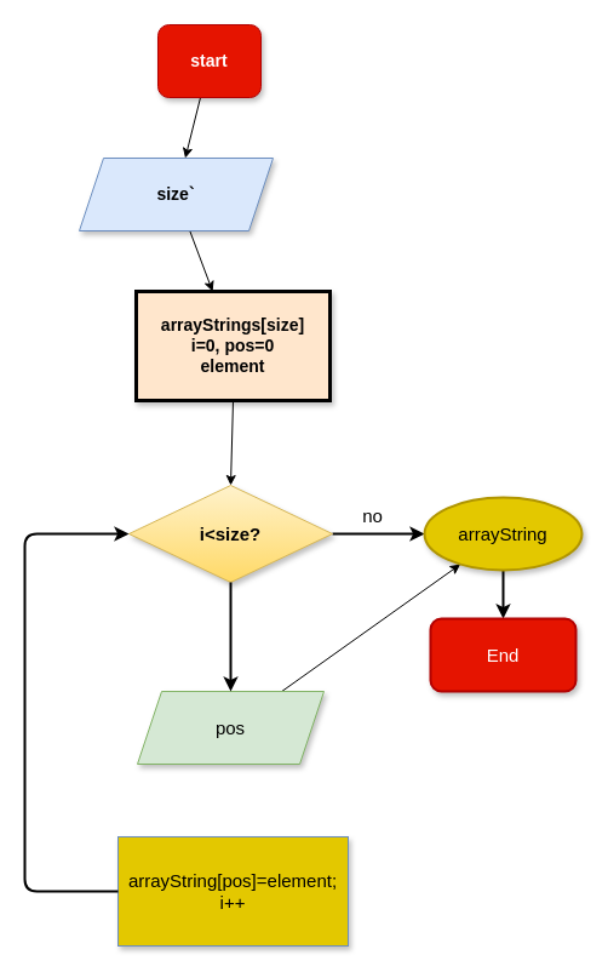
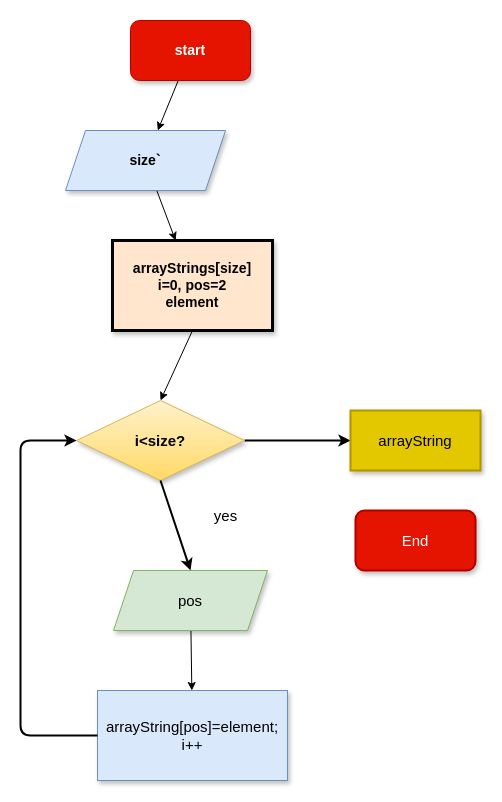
- <mxCell id="3" value="&lt;font style=&quot;font-size: 14px;&quot;&gt;&lt;b&gt;start&lt;/b&gt;&lt;/font&gt;" style="rounded=1;whiteSpace=wrap;html=1;shadow=1;fillColor=#e51400;fontColor=#ffffff;strokeColor=#B20000;" vertex="1" parent="1"><mxGeometry x="130" y="20" width="85" height="60" as="geometry" /></mxCell>
+ <mxCell id="3" value="&lt;font style=&quot;font-size: 14px;&quot;&gt;&lt;b&gt;start&lt;/b&gt;&lt;/font&gt;" style="rounded=1;whiteSpace=wrap;html=1;shadow=1;fillColor=#e51400;fontColor=#ffffff;strokeColor=#B20000;" vertex="1" parent="1"><mxGeometry x="130" y="20" width="120" height="60" as="geometry" /></mxCell>
- <mxCell id="6" value="&lt;b&gt;arrayStrings[size]&lt;br&gt;i=0, pos=0&lt;br&gt;element&lt;/b&gt;" style="rounded=0;whiteSpace=wrap;html=1;fontSize=14;fillColor=#ffe6cc;strokeColor=#000000;shadow=1;strokeWidth=3;" vertex="1" parent="1"><mxGeometry x="112" y="240" width="160" height="90" as="geometry" /></mxCell>
+ <mxCell id="6" value="&lt;b&gt;arrayStrings[size]&lt;br&gt;i=0, pos=2&lt;br&gt;element&lt;/b&gt;" style="rounded=0;whiteSpace=wrap;html=1;fontSize=14;fillColor=#ffe6cc;strokeColor=#000000;shadow=1;strokeWidth=3;" vertex="1" parent="1"><mxGeometry x="112" y="240" width="160" height="90" as="geometry" /></mxCell>
- <mxCell id="18" value="no" style="text;html=1;align=center;verticalAlign=middle;resizable=0;points=[];autosize=1;strokeColor=none;fillColor=none;fontSize=15;" vertex="1" parent="1"><mxGeometry x="287" y="410" width="40" height="30" as="geometry" /></mxCell>
- <mxCell id="8" value="&lt;b&gt;&lt;font style=&quot;font-size: 15px;&quot;&gt;i&amp;lt;size?&lt;/font&gt;&lt;/b&gt;" style="rhombus;whiteSpace=wrap;html=1;shadow=1;fontSize=14;fillColor=#fff2cc;gradientColor=#ffd966;strokeColor=#d6b656;" vertex="1" parent="1"><mxGeometry x="106" y="400" width="168" height="80" as="geometry" /></mxCell>
+ <mxCell id="8" value="&lt;b&gt;&lt;font style=&quot;font-size: 15px;&quot;&gt;i&amp;lt;size?&lt;/font&gt;&lt;/b&gt;" style="rhombus;whiteSpace=wrap;html=1;shadow=1;fontSize=14;fillColor=#fff2cc;gradientColor=#ffd966;strokeColor=#d6b656;" vertex="1" parent="1"><mxGeometry x="76" y="400" width="168" height="80" as="geometry" /></mxCell>
- <mxCell id="17" value="arrayString" style="ellipse;whiteSpace=wrap;html=1;shadow=1;strokeColor=#B09500;strokeWidth=2;fontSize=15;fillColor=#e3c800;fontColor=#000000;" vertex="1" parent="1"><mxGeometry x="350" y="410" width="130" height="60" as="geometry" /></mxCell>
+ <mxCell id="17" value="arrayString" style="rounded=0;whiteSpace=wrap;html=1;shadow=1;strokeColor=#B09500;strokeWidth=2;fontSize=15;fillColor=#e3c800;fontColor=#000000;" vertex="1" parent="1"><mxGeometry x="350" y="410" width="130" height="60" as="geometry" /></mxCell>
- <mxCell id="16" value="" style="edgeStyle=none;html=1;strokeWidth=2;fontSize=15;" edge="1" parent="1" source="17" target="19"><mxGeometry relative="1" as="geometry" /></mxCell>
+ <mxCell id="14" value="yes" style="text;html=1;align=center;verticalAlign=middle;resizable=0;points=[];autosize=1;strokeColor=none;fillColor=none;fontSize=15;" vertex="1" parent="1"><mxGeometry x="200" y="500" width="50" height="30" as="geometry" /></mxCell>
- <mxCell id="10" value="" style="edgeStyle=none;html=1;fontSize=15;" edge="1" parent="1" source="11" target="17"><mxGeometry relative="1" as="geometry" /></mxCell>
+ <mxCell id="10" value="" style="edgeStyle=none;html=1;fontSize=15;" edge="1" parent="1" source="11" target="13"><mxGeometry relative="1" as="geometry" /></mxCell>
- <mxCell id="13" value="arrayString[pos]=element;&lt;br&gt;i++" style="rounded=0;whiteSpace=wrap;html=1;shadow=1;strokeColor=#6c8ebf;strokeWidth=1;fontSize=15;fillColor=#e3c800;" vertex="1" parent="1"><mxGeometry x="97" y="690" width="190" height="90" as="geometry" /></mxCell>
+ <mxCell id="13" value="arrayString[pos]=element;&lt;br&gt;i++" style="rounded=0;whiteSpace=wrap;html=1;shadow=1;strokeColor=#6c8ebf;strokeWidth=1;fontSize=15;fillColor=#dae8fc;" vertex="1" parent="1"><mxGeometry x="97" y="690" width="190" height="90" as="geometry" /></mxCell>
